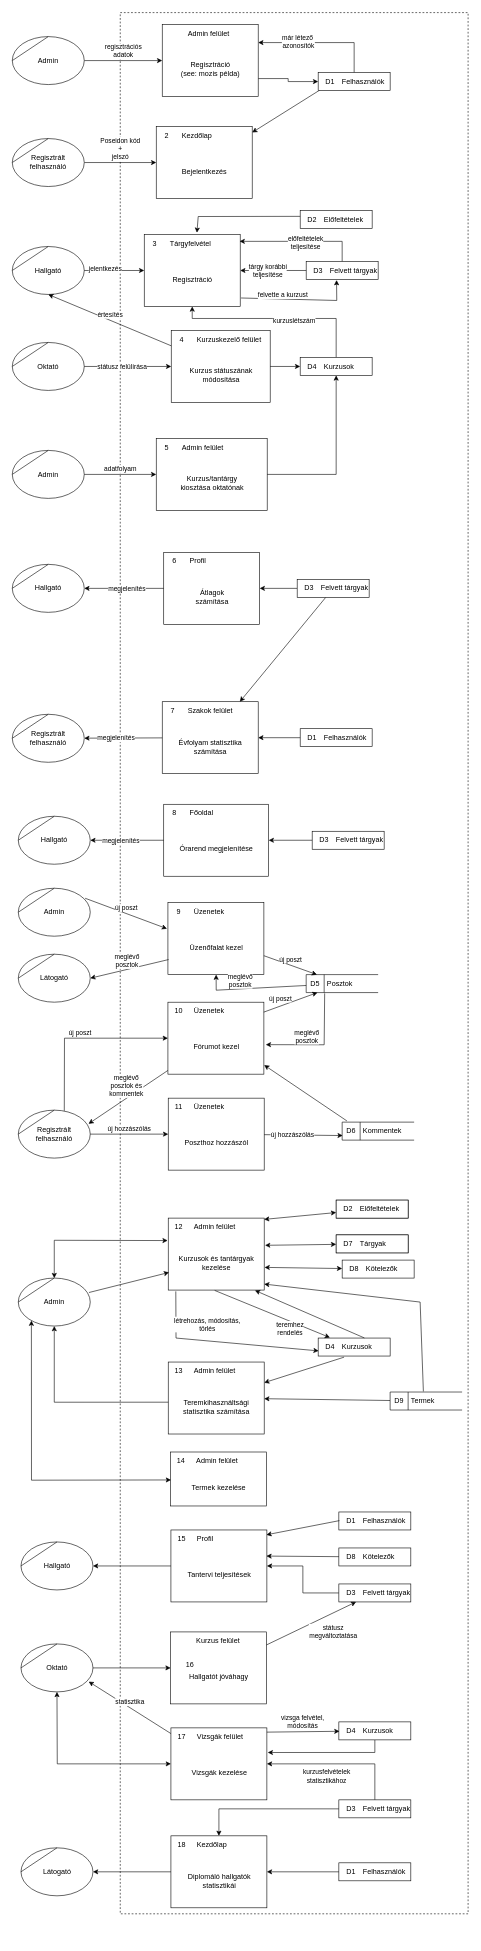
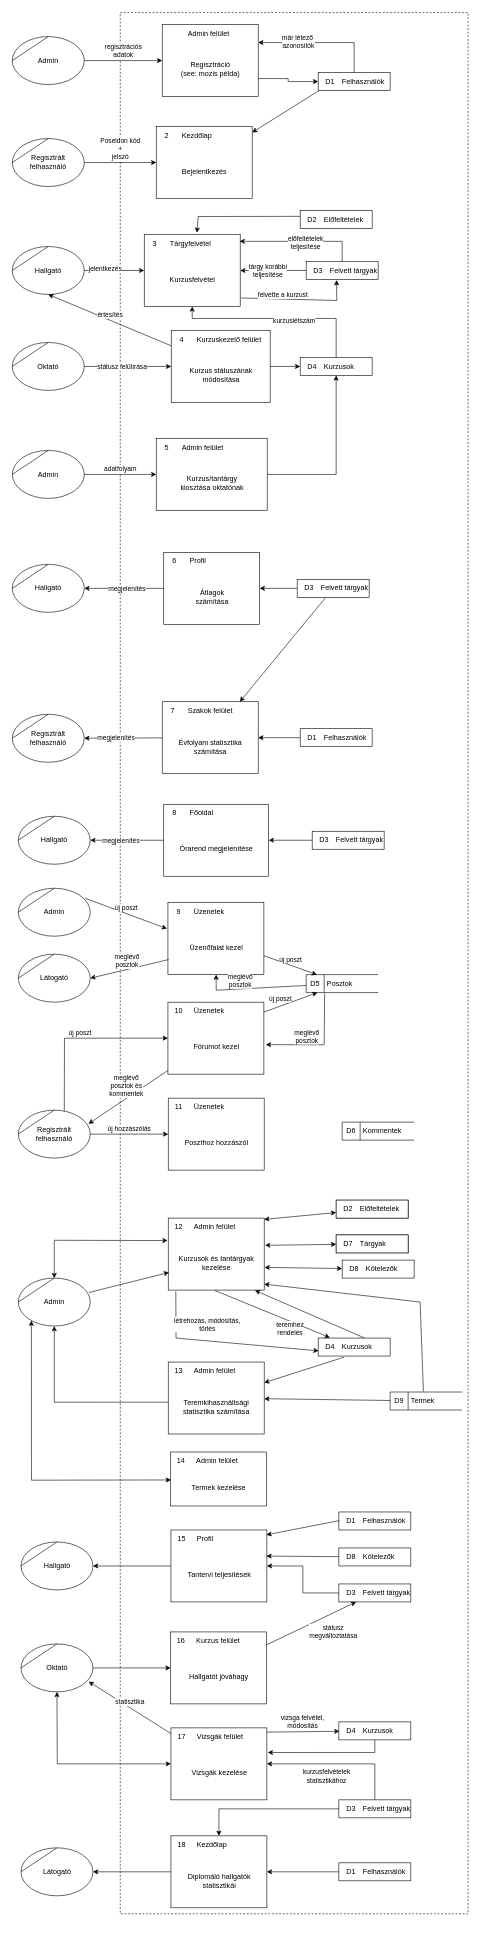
- <mxCell id="6" value="Regisztráció" style="html=1;dashed=0;whitespace=wrap;shape=mxgraph.dfd.process;align=center;container=1;collapsible=0;spacingTop=30;" parent="2" vertex="1"><mxGeometry x="40" y="370" width="160" height="120" as="geometry" /></mxCell>
+ <mxCell id="6" value="Kurzusfelvétel" style="html=1;dashed=0;whitespace=wrap;shape=mxgraph.dfd.process;align=center;container=1;collapsible=0;spacingTop=30;" parent="2" vertex="1"><mxGeometry x="40" y="370" width="160" height="120" as="geometry" /></mxCell>
- <mxCell id="72" value="" style="endArrow=classic;html=1;rounded=0;verticalAlign=bottom;exitX=0.066;exitY=-0.067;exitDx=0;exitDy=0;exitPerimeter=0;entryX=1.003;entryY=0.874;entryDx=0;entryDy=0;entryPerimeter=0;" parent="2" source="70" target="55" edge="1"><mxGeometry width="50" height="50" relative="1" as="geometry"><mxPoint x="260" y="1790" as="sourcePoint" /><mxPoint x="380" y="1790" as="targetPoint" /></mxGeometry></mxCell>
- <mxCell id="73" value="" style="endArrow=classic;html=1;rounded=0;verticalAlign=bottom;entryX=0.008;entryY=0.745;entryDx=0;entryDy=0;entryPerimeter=0;" parent="2" source="65" target="70" edge="1"><mxGeometry width="50" height="50" relative="1" as="geometry"><mxPoint x="338" y="1873" as="sourcePoint" /><mxPoint x="260" y="1775" as="targetPoint" /></mxGeometry></mxCell>
- <mxCell id="74" value="új hozzászólás" style="edgeLabel;html=1;align=center;verticalAlign=middle;resizable=0;points=[];" parent="73" vertex="1" connectable="0"><mxGeometry x="-0.304" y="1" relative="1" as="geometry"><mxPoint as="offset" /></mxGeometry></mxCell>
- <mxCell id="110" value="16" style="text;html=1;strokeColor=none;fillColor=none;align=center;verticalAlign=middle;whiteSpace=wrap;rounded=0;connectable=0;allowArrows=0;editable=1;movable=0;resizable=0;rotatable=0;deletable=0;locked=0;cloneable=0;" parent="109" vertex="1"><mxGeometry x="15" y="40" width="35" height="30" as="geometry" /></mxCell>
+ <mxCell id="110" value="16" style="text;html=1;strokeColor=none;fillColor=none;align=center;verticalAlign=middle;whiteSpace=wrap;rounded=0;connectable=0;allowArrows=0;editable=1;movable=0;resizable=0;rotatable=0;deletable=0;locked=0;cloneable=0;" parent="109" vertex="1"><mxGeometry width="35" height="30" as="geometry" /></mxCell>
